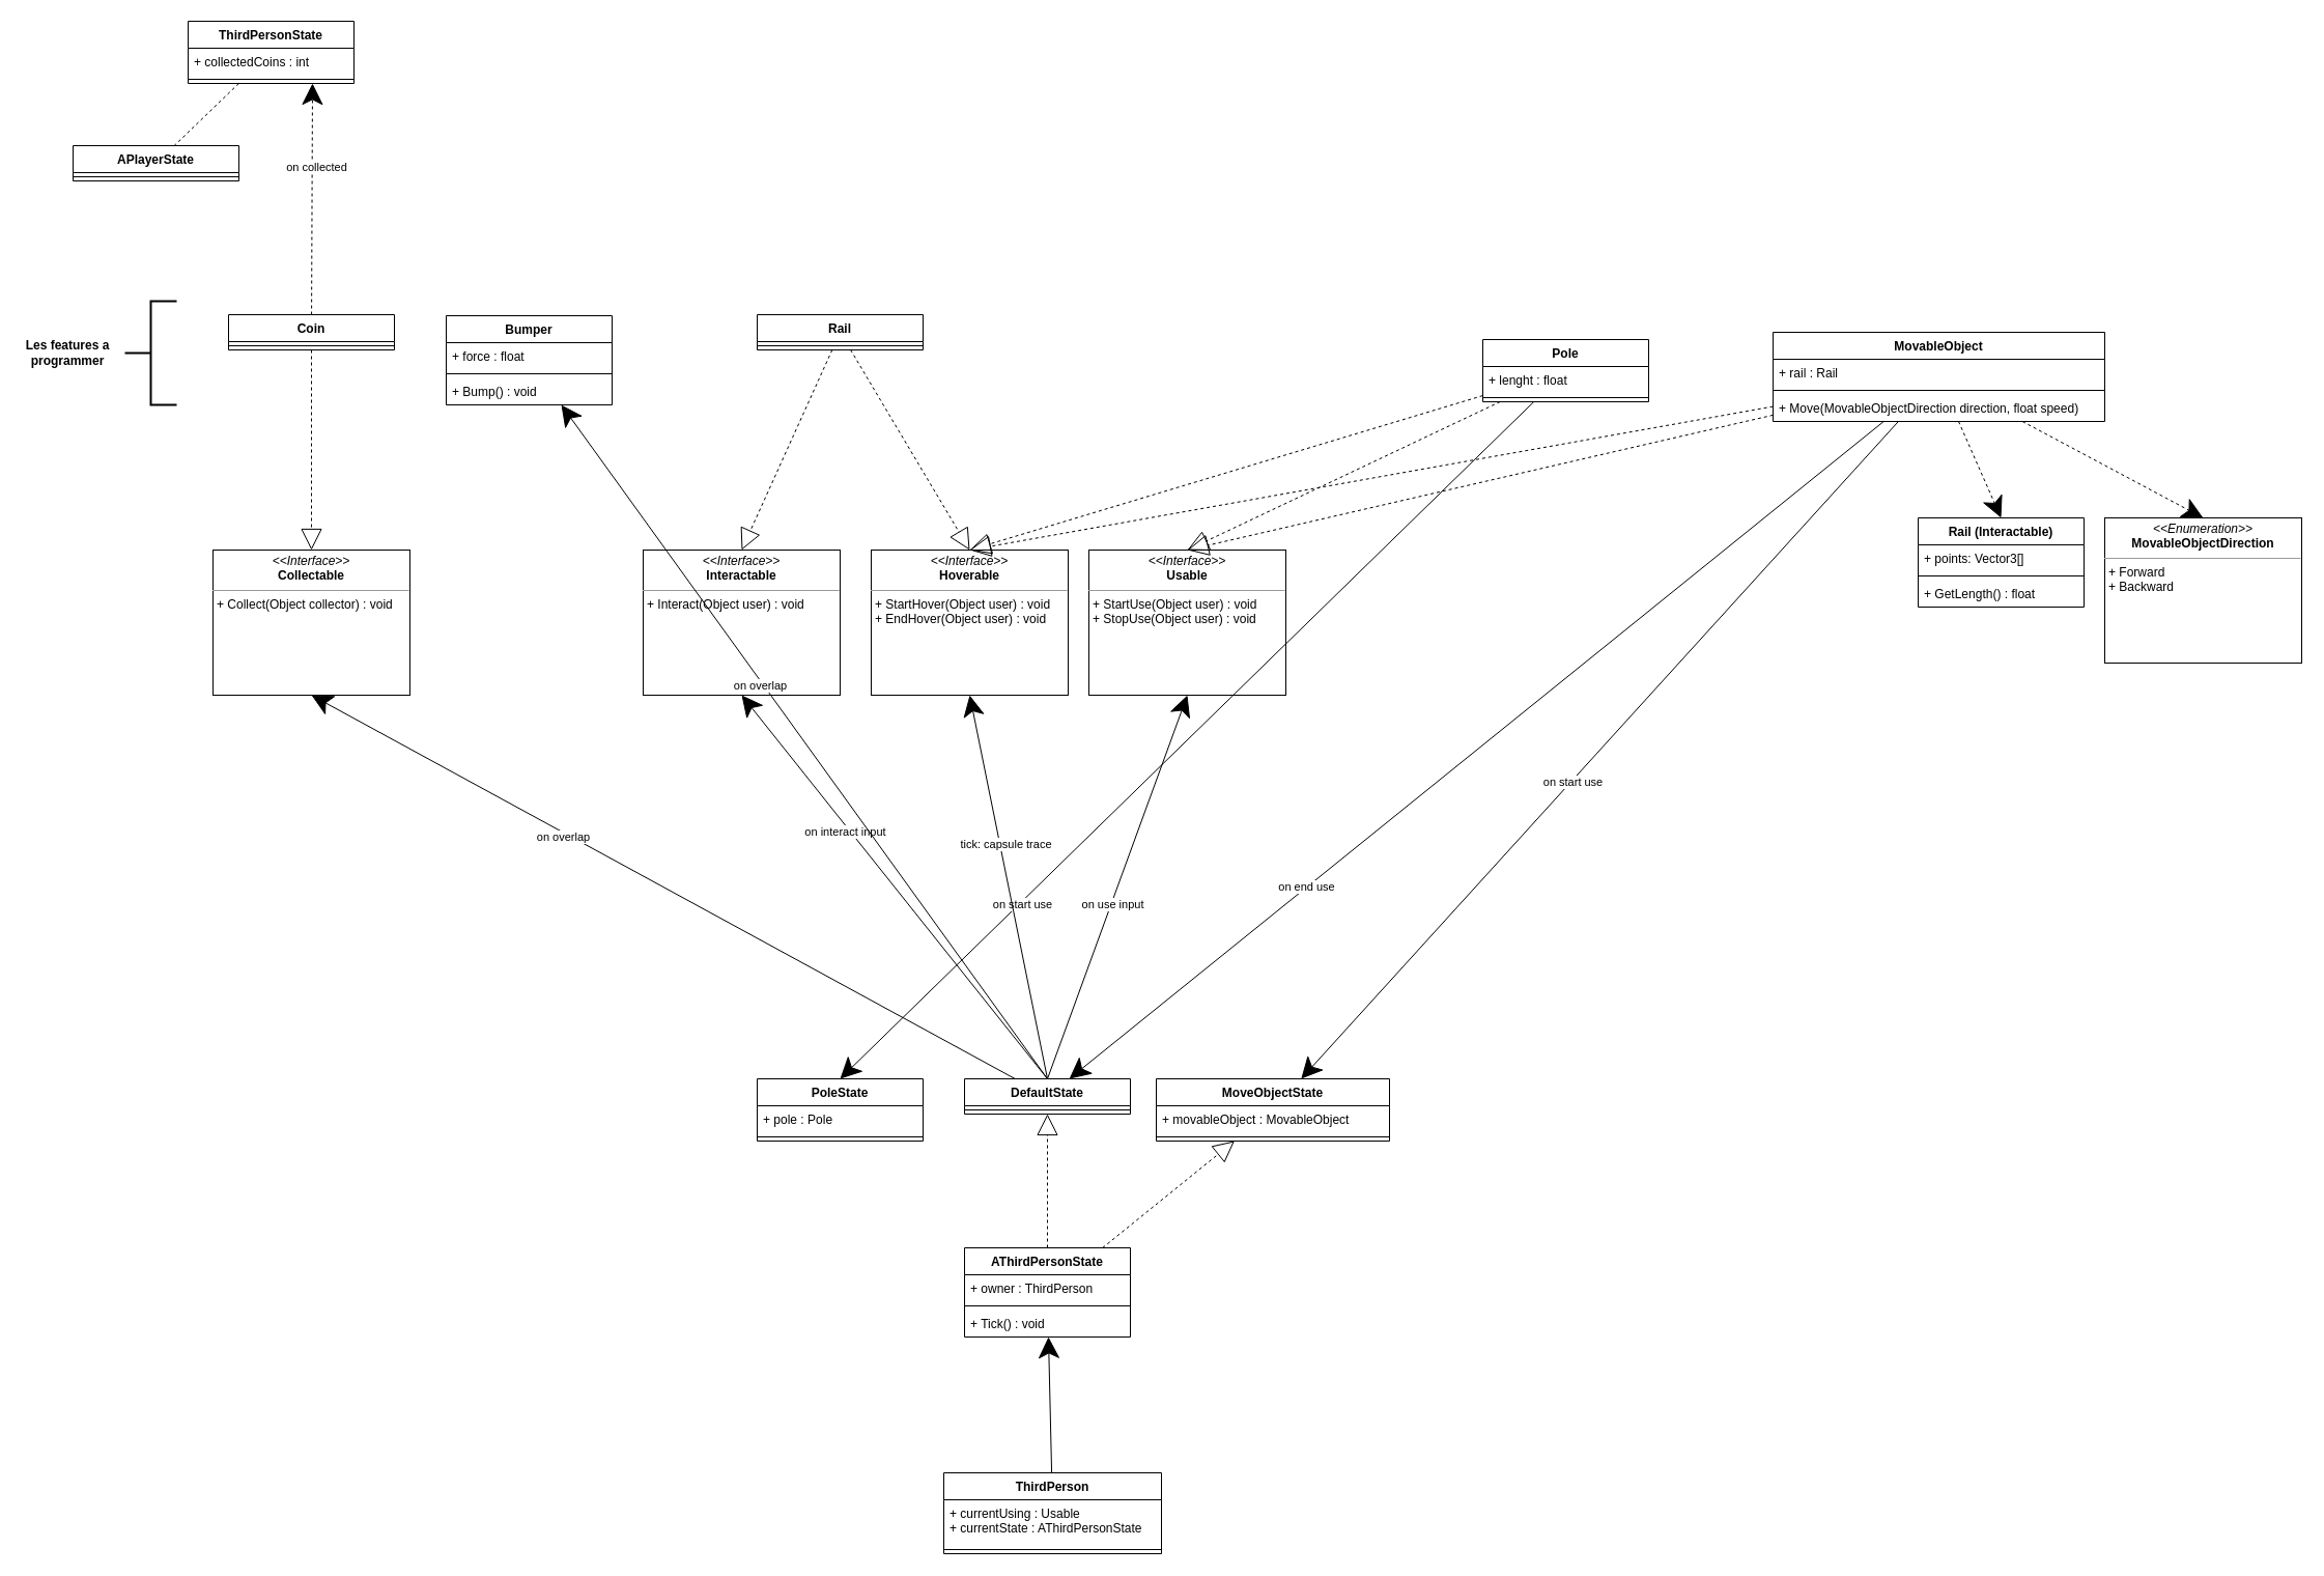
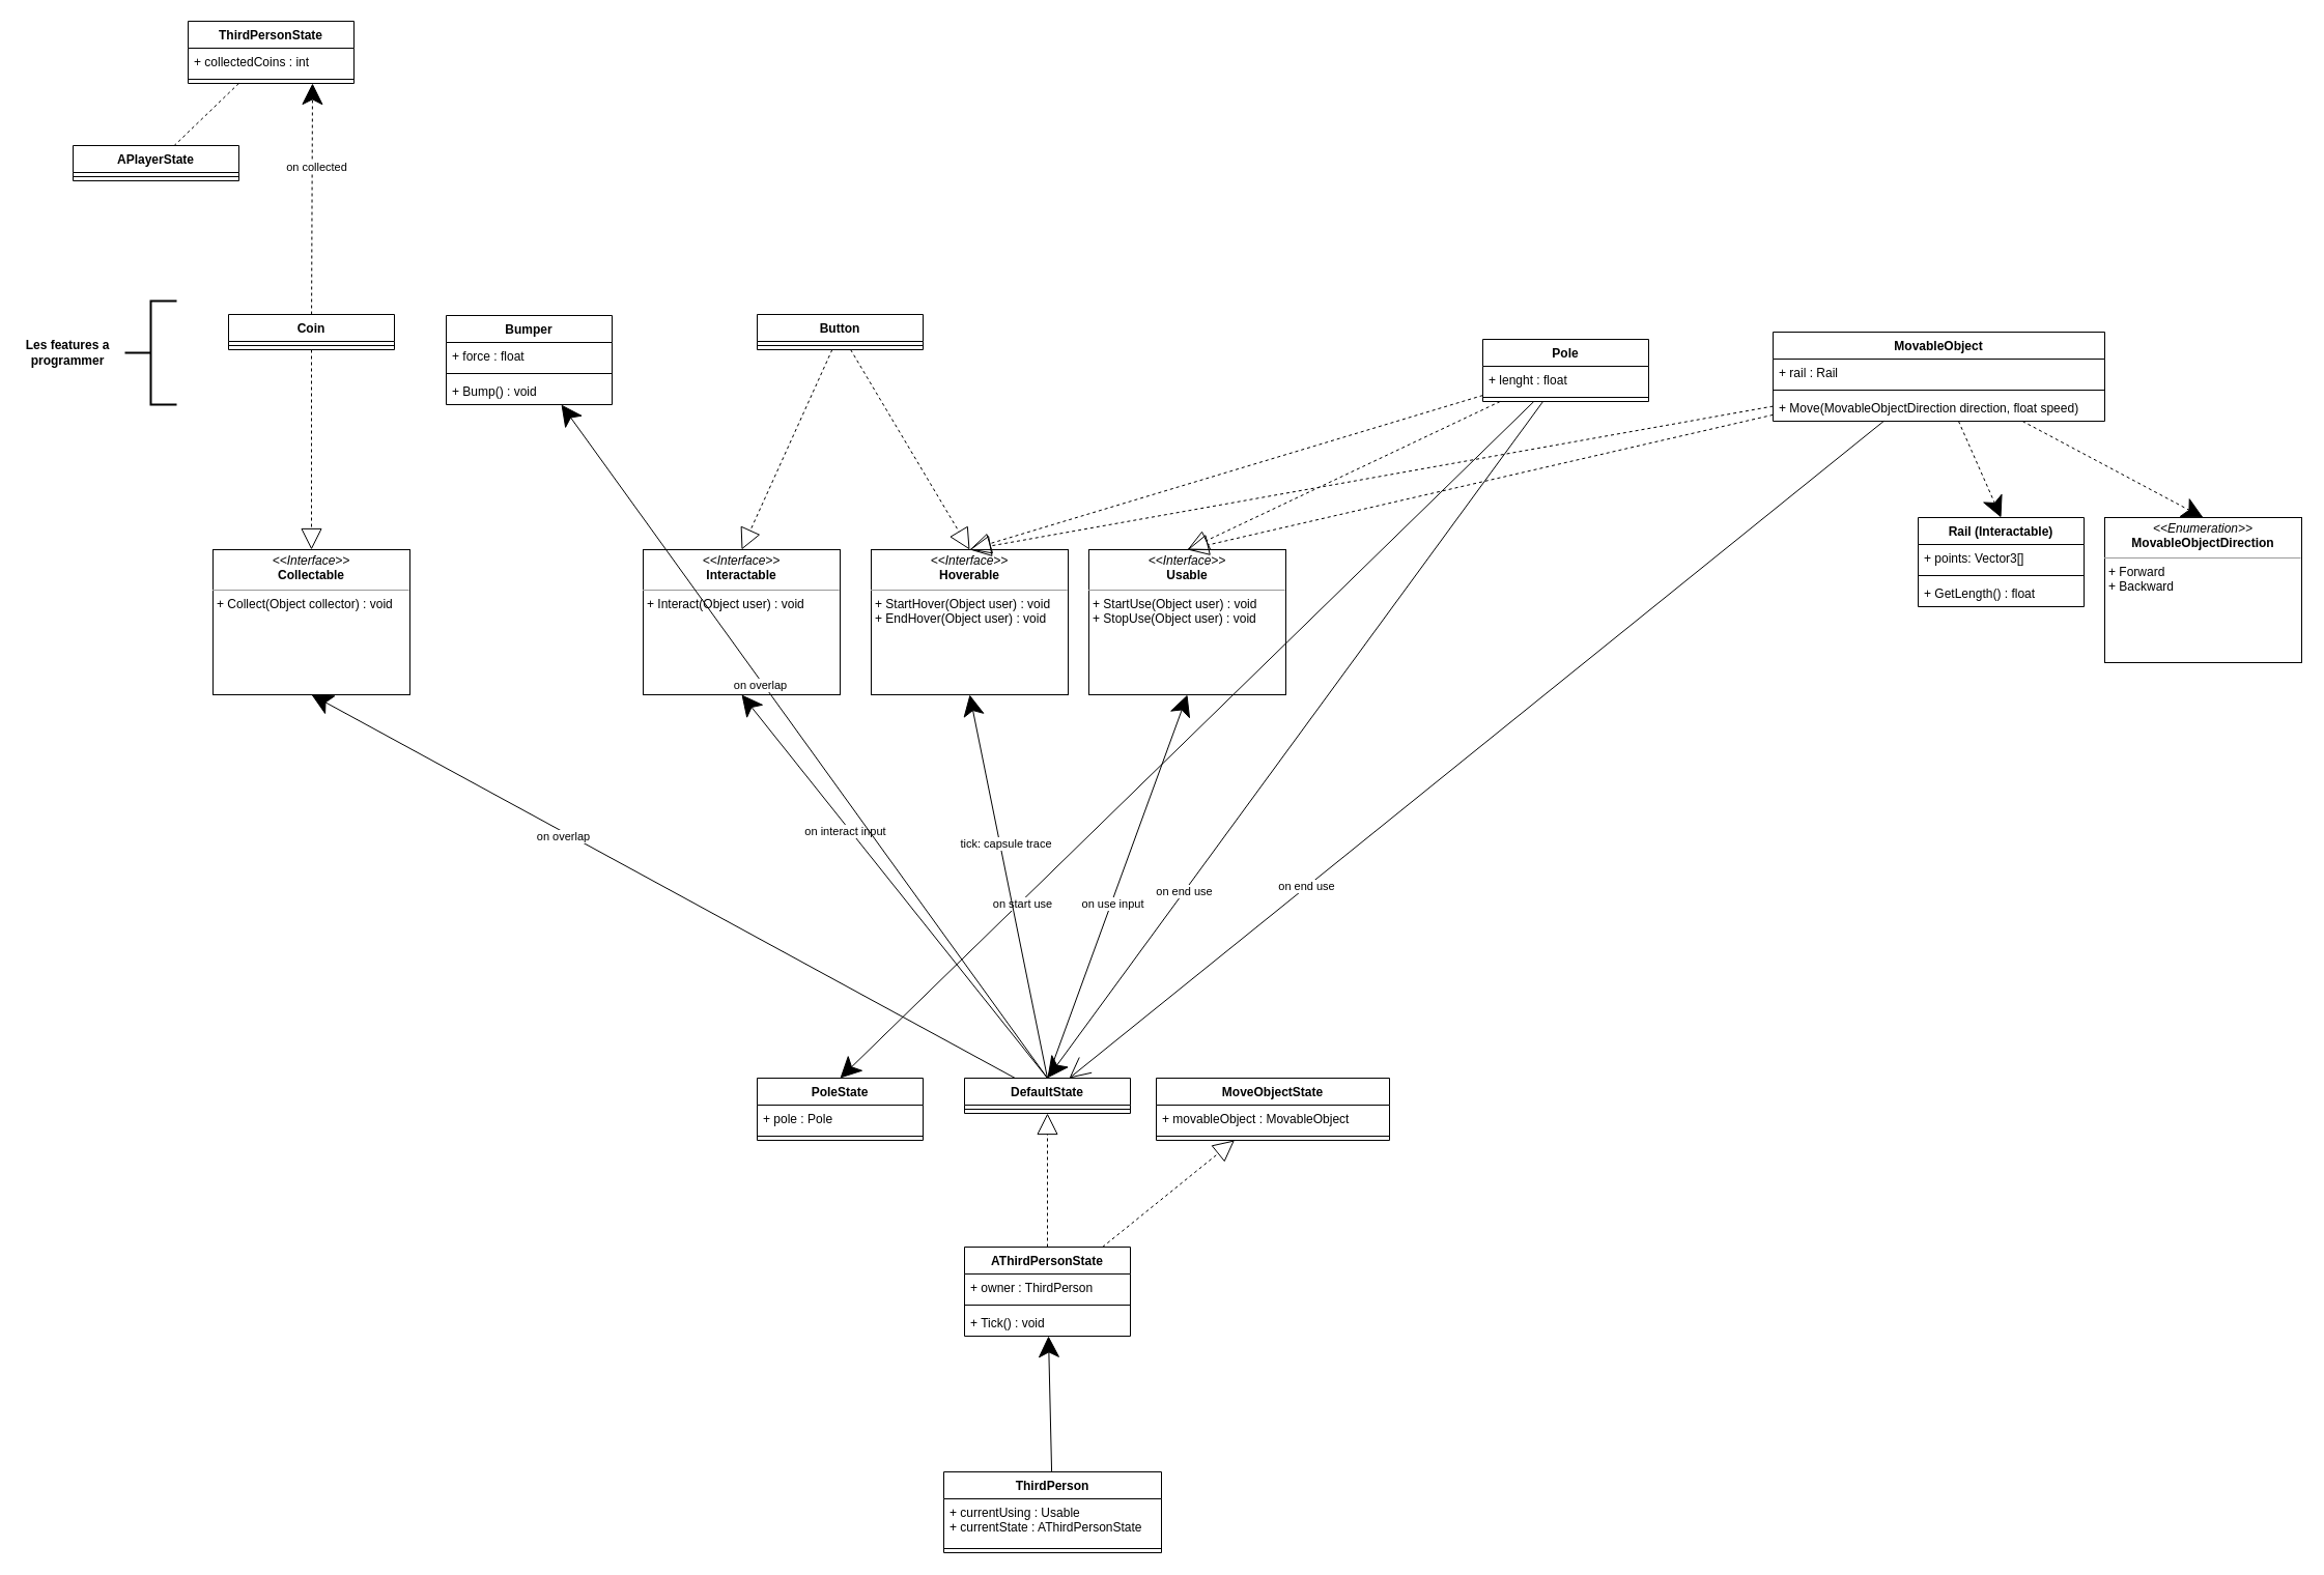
- <mxCell id="29" value="Rail" style="swimlane;fontStyle=1;align=center;verticalAlign=top;childLayout=stackLayout;horizontal=1;startSize=26;horizontalStack=0;resizeParent=1;resizeParentMax=0;resizeLast=0;collapsible=1;marginBottom=0;" parent="1" vertex="1"><mxGeometry x="730" y="303" width="160" height="34" as="geometry" /></mxCell>
+ <mxCell id="29" value="Button" style="swimlane;fontStyle=1;align=center;verticalAlign=top;childLayout=stackLayout;horizontal=1;startSize=26;horizontalStack=0;resizeParent=1;resizeParentMax=0;resizeLast=0;collapsible=1;marginBottom=0;" parent="1" vertex="1"><mxGeometry x="730" y="303" width="160" height="34" as="geometry" /></mxCell>
+ <mxCell id="27" style="edgeStyle=none;rounded=0;orthogonalLoop=1;jettySize=auto;html=1;entryX=0.5;entryY=0;entryDx=0;entryDy=0;endArrow=classic;endFill=1;endSize=18;" edge="1" parent="1" source="76" target="60"><mxGeometry relative="1" as="geometry" /></mxCell>
+ <mxCell id="28" value="on end use" style="edgeLabel;html=1;align=center;verticalAlign=middle;resizable=0;points=[];" vertex="1" connectable="0" parent="27"><mxGeometry x="0.447" relative="1" as="geometry"><mxPoint as="offset" /></mxGeometry></mxCell>
- <mxCell id="31" style="edgeStyle=none;rounded=0;orthogonalLoop=1;jettySize=auto;html=1;endArrow=classic;endFill=1;endSize=18;" edge="1" parent="1" source="72" target="66"><mxGeometry relative="1" as="geometry" /></mxCell>
- <mxCell id="32" value="on start use" style="edgeLabel;html=1;align=center;verticalAlign=middle;resizable=0;points=[];" vertex="1" connectable="0" parent="31"><mxGeometry x="0.096" y="1" relative="1" as="geometry"><mxPoint as="offset" /></mxGeometry></mxCell>
- <mxCell id="33" style="edgeStyle=none;rounded=0;orthogonalLoop=1;jettySize=auto;html=1;endArrow=classic;endFill=1;endSize=18;" edge="1" parent="1" source="72" target="60"><mxGeometry relative="1" as="geometry" /></mxCell>
+ <mxCell id="33" style="edgeStyle=none;rounded=0;orthogonalLoop=1;jettySize=auto;html=1;endArrow=open;endFill=1;endSize=18;" edge="1" parent="1" source="72" target="60"><mxGeometry relative="1" as="geometry" /></mxCell>
